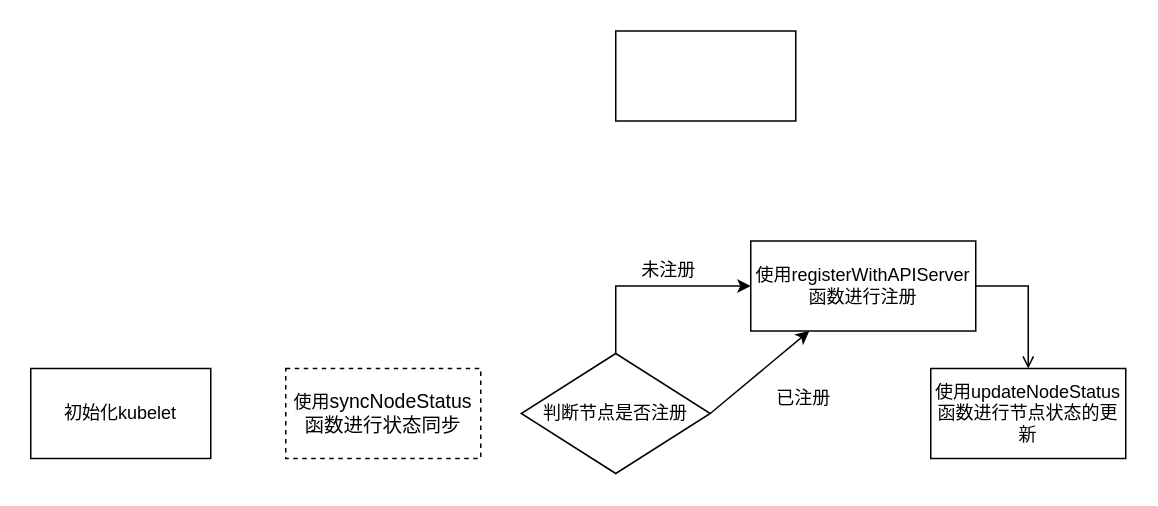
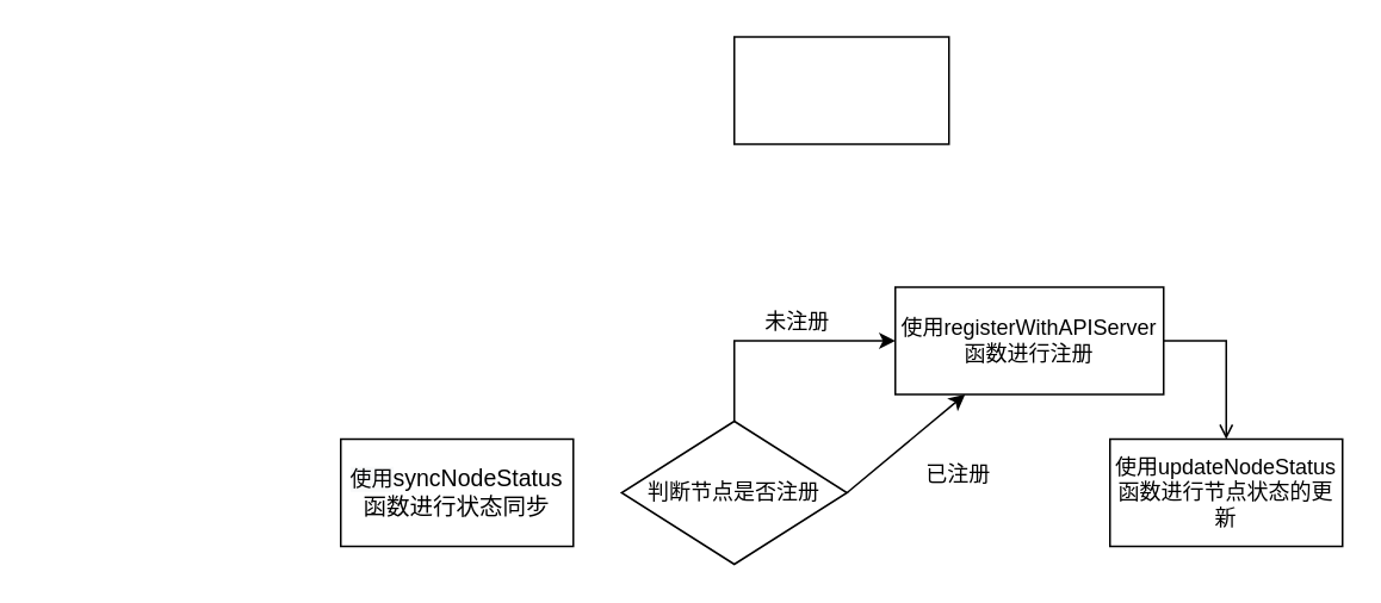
- <mxCell id="2" value="初始化kubelet" style="rounded=0;whiteSpace=wrap;html=1;fillColor=default;strokeColor=default;fontColor=default;" vertex="1" parent="1"><mxGeometry x="20" y="245" width="120" height="60" as="geometry" /></mxCell>
- <mxCell id="3" value="&lt;span style=&quot;background-color: rgb(248 , 249 , 250)&quot;&gt;使用&lt;/span&gt;&lt;span style=&quot;font-size: 13px; background-color: rgba(255, 255, 255, 0.01);&quot;&gt;syncNodeStatus函数进行状态同步&lt;/span&gt;" style="rounded=0;whiteSpace=wrap;html=1;fillColor=default;strokeColor=default;fontColor=default;dashed=1;" vertex="1" parent="1"><mxGeometry x="190" y="245" width="130" height="60" as="geometry" /></mxCell>
+ <mxCell id="3" value="&lt;span style=&quot;background-color: rgb(248 , 249 , 250)&quot;&gt;使用&lt;/span&gt;&lt;span style=&quot;font-size: 13px; background-color: rgba(255, 255, 255, 0.01);&quot;&gt;syncNodeStatus函数进行状态同步&lt;/span&gt;" style="rounded=0;whiteSpace=wrap;html=1;fillColor=default;strokeColor=default;fontColor=default;" vertex="1" parent="1"><mxGeometry x="190" y="245" width="130" height="60" as="geometry" /></mxCell>
